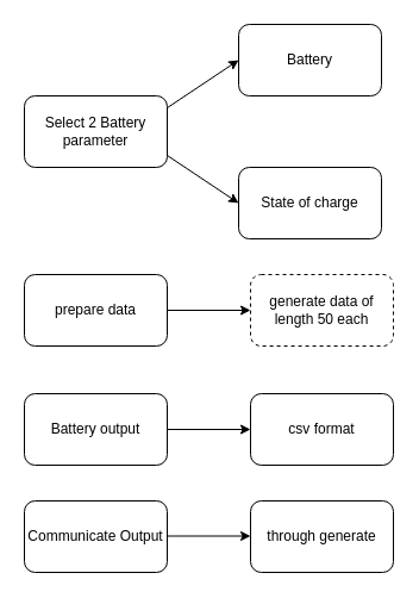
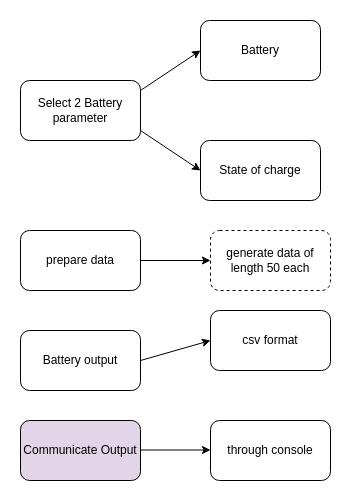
- <mxCell id="11" value="csv format" style="rounded=1;whiteSpace=wrap;html=1;" parent="1" vertex="1"><mxGeometry x="210" y="330" width="120" height="60" as="geometry" /></mxCell>
+ <mxCell id="11" value="csv format" style="rounded=1;whiteSpace=wrap;html=1;" parent="1" vertex="1"><mxGeometry x="210" y="310" width="120" height="60" as="geometry" /></mxCell>
- <mxCell id="9" value="Communicate Output" style="rounded=1;whiteSpace=wrap;html=1;" parent="1" vertex="1"><mxGeometry x="20" y="420" width="120" height="60" as="geometry" /></mxCell>
+ <mxCell id="9" value="Communicate Output" style="rounded=1;whiteSpace=wrap;html=1;fillColor=#e1d5e7;" parent="1" vertex="1"><mxGeometry x="20" y="420" width="120" height="60" as="geometry" /></mxCell>
- <mxCell id="15" value="through generate" style="rounded=1;whiteSpace=wrap;html=1;" parent="1" vertex="1"><mxGeometry x="210" y="420" width="120" height="60" as="geometry" /></mxCell>
+ <mxCell id="15" value="through console" style="rounded=1;whiteSpace=wrap;html=1;" parent="1" vertex="1"><mxGeometry x="210" y="420" width="120" height="60" as="geometry" /></mxCell>
